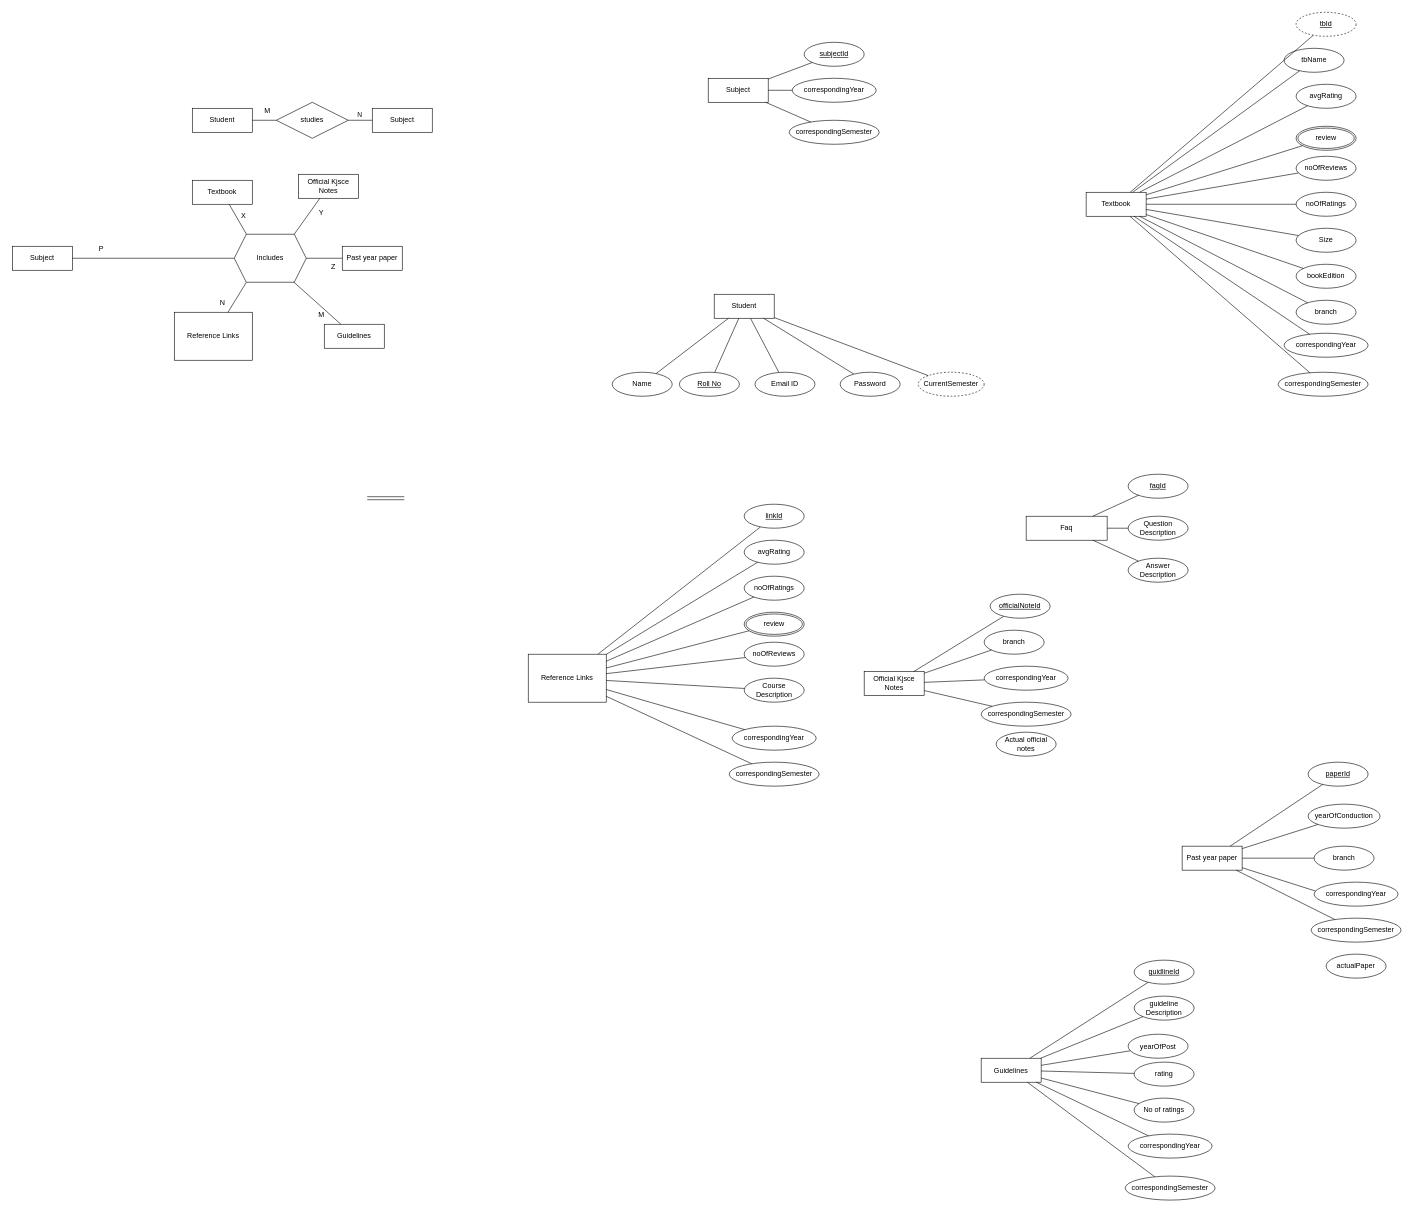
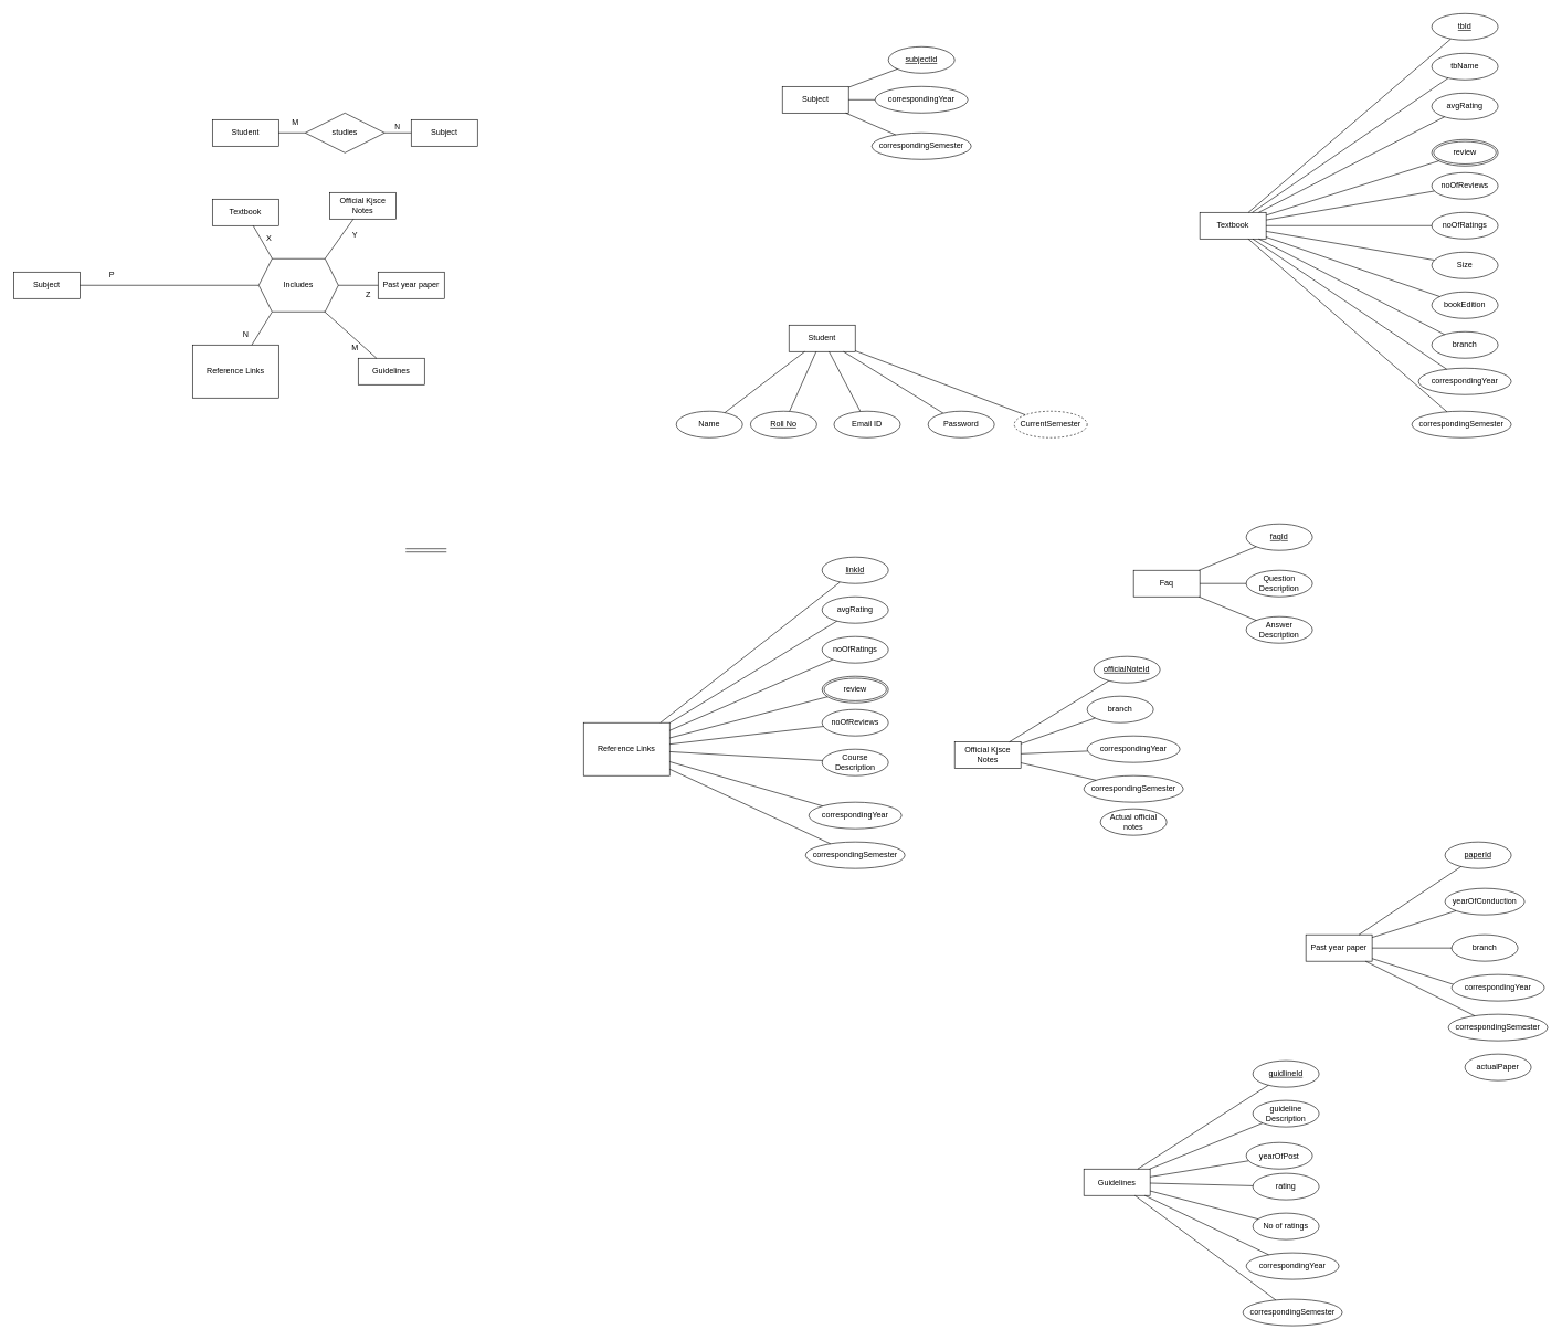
- <mxCell id="14" value="tbId" style="ellipse;whiteSpace=wrap;html=1;align=center;fontStyle=4;dashed=1;" vertex="1" parent="1"><mxGeometry x="2160" y="20" width="100" height="40" as="geometry" /></mxCell>
+ <mxCell id="14" value="tbId" style="ellipse;whiteSpace=wrap;html=1;align=center;fontStyle=4;" vertex="1" parent="1"><mxGeometry x="2160" y="20" width="100" height="40" as="geometry" /></mxCell>
- <mxCell id="9" value="tbName" style="ellipse;whiteSpace=wrap;html=1;align=center;" vertex="1" parent="1"><mxGeometry x="2140" y="80" width="100" height="40" as="geometry" /></mxCell>
+ <mxCell id="9" value="tbName" style="ellipse;whiteSpace=wrap;html=1;align=center;" vertex="1" parent="1"><mxGeometry x="2160" y="80" width="100" height="40" as="geometry" /></mxCell>
- <mxCell id="21" value="Faq" style="whiteSpace=wrap;html=1;align=center;" vertex="1" parent="1"><mxGeometry x="1710" y="860" width="135" height="40" as="geometry" /></mxCell>
+ <mxCell id="21" value="Faq" style="whiteSpace=wrap;html=1;align=center;" vertex="1" parent="1"><mxGeometry x="1710" y="860" width="100" height="40" as="geometry" /></mxCell>
